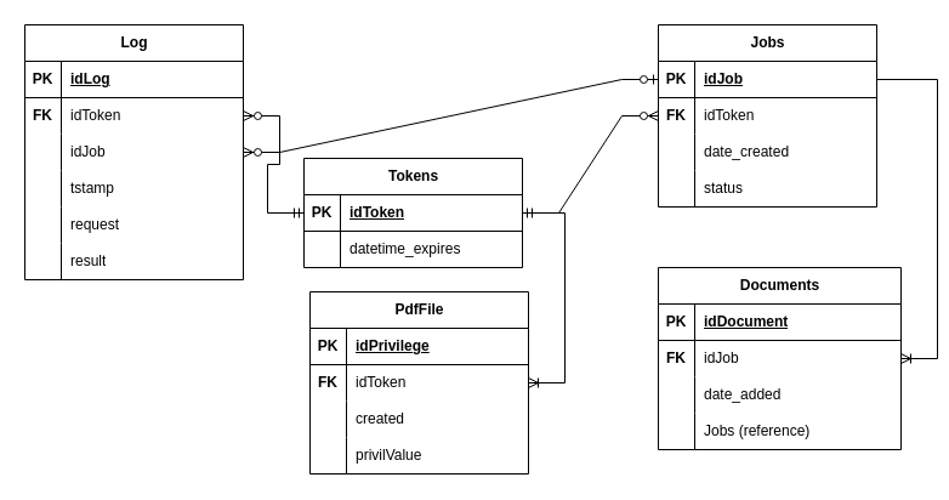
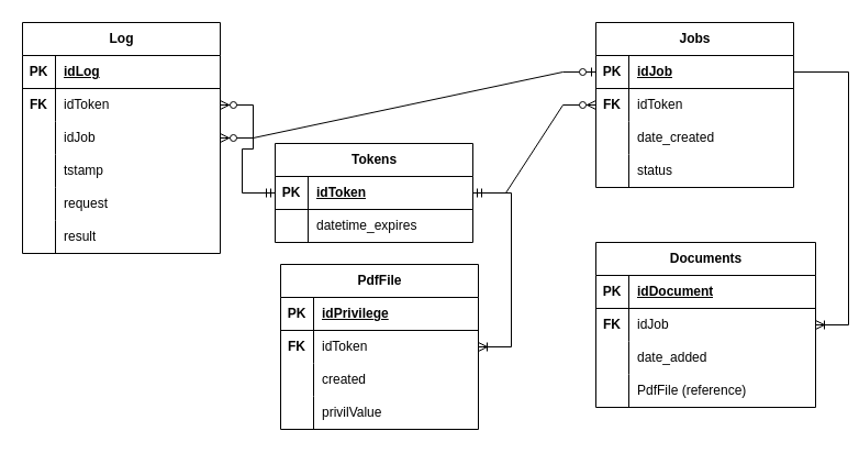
- <mxCell id="27" value="Jobs (reference)" style="shape=partialRectangle;connectable=0;fillColor=none;top=0;left=0;bottom=0;right=0;align=left;spacingLeft=6;overflow=hidden;whiteSpace=wrap;html=1;" parent="25" vertex="1"><mxGeometry x="30" width="170" height="30" as="geometry"><mxRectangle width="170" height="30" as="alternateBounds" /></mxGeometry></mxCell>
+ <mxCell id="27" value="PdfFile (reference)" style="shape=partialRectangle;connectable=0;fillColor=none;top=0;left=0;bottom=0;right=0;align=left;spacingLeft=6;overflow=hidden;whiteSpace=wrap;html=1;" parent="25" vertex="1"><mxGeometry x="30" width="170" height="30" as="geometry"><mxRectangle width="170" height="30" as="alternateBounds" /></mxGeometry></mxCell>
